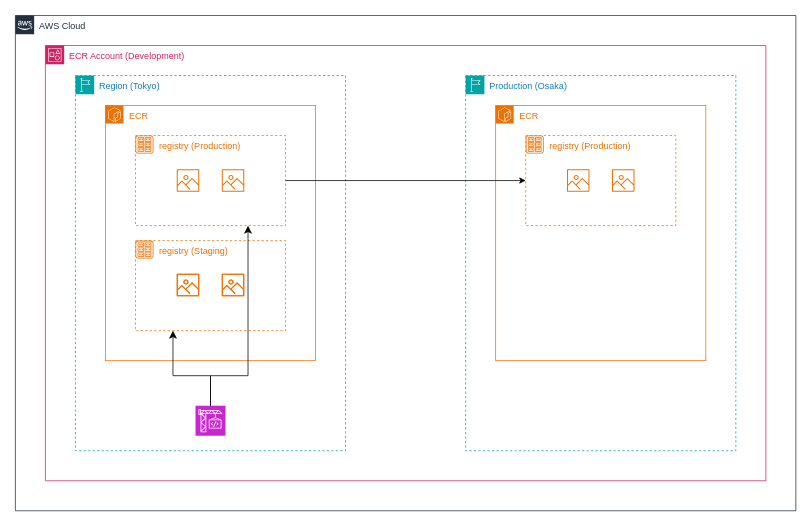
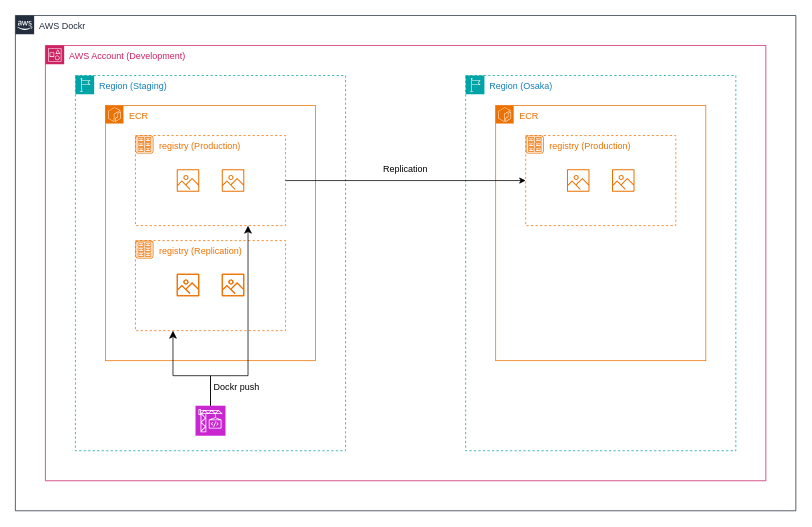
- <mxCell id="2" value="AWS Cloud" style="points=[[0,0],[0.25,0],[0.5,0],[0.75,0],[1,0],[1,0.25],[1,0.5],[1,0.75],[1,1],[0.75,1],[0.5,1],[0.25,1],[0,1],[0,0.75],[0,0.5],[0,0.25]];outlineConnect=0;gradientColor=none;html=1;whiteSpace=wrap;fontSize=12;fontStyle=0;shape=mxgraph.aws4.group;grIcon=mxgraph.aws4.group_aws_cloud_alt;strokeColor=#232F3E;fillColor=none;verticalAlign=top;align=left;spacingLeft=30;fontColor=#232F3E;dashed=0;labelBackgroundColor=#ffffff;container=1;pointerEvents=0;collapsible=0;recursiveResize=0;" parent="1" vertex="1"><mxGeometry x="20" y="20" width="1040" height="660" as="geometry" /></mxCell>
+ <mxCell id="2" value="AWS Dockr" style="points=[[0,0],[0.25,0],[0.5,0],[0.75,0],[1,0],[1,0.25],[1,0.5],[1,0.75],[1,1],[0.75,1],[0.5,1],[0.25,1],[0,1],[0,0.75],[0,0.5],[0,0.25]];outlineConnect=0;gradientColor=none;html=1;whiteSpace=wrap;fontSize=12;fontStyle=0;shape=mxgraph.aws4.group;grIcon=mxgraph.aws4.group_aws_cloud_alt;strokeColor=#232F3E;fillColor=none;verticalAlign=top;align=left;spacingLeft=30;fontColor=#232F3E;dashed=0;labelBackgroundColor=#ffffff;container=1;pointerEvents=0;collapsible=0;recursiveResize=0;" parent="1" vertex="1"><mxGeometry x="20" y="20" width="1040" height="660" as="geometry" /></mxCell>
- <mxCell id="3" value="ECR Account (Development)" style="points=[[0,0],[0.25,0],[0.5,0],[0.75,0],[1,0],[1,0.25],[1,0.5],[1,0.75],[1,1],[0.75,1],[0.5,1],[0.25,1],[0,1],[0,0.75],[0,0.5],[0,0.25]];outlineConnect=0;gradientColor=none;whiteSpace=wrap;fontSize=12;fontStyle=0;container=1;pointerEvents=0;collapsible=0;recursiveResize=0;shape=mxgraph.aws4.group;grIcon=mxgraph.aws4.group_account;strokeColor=#CD2264;fillColor=none;verticalAlign=top;align=left;spacingLeft=30;fontColor=#CD2264;dashed=0;html=1;" vertex="1" parent="2"><mxGeometry x="40" y="40" width="960" height="580" as="geometry" /></mxCell>
+ <mxCell id="3" value="AWS Account (Development)" style="points=[[0,0],[0.25,0],[0.5,0],[0.75,0],[1,0],[1,0.25],[1,0.5],[1,0.75],[1,1],[0.75,1],[0.5,1],[0.25,1],[0,1],[0,0.75],[0,0.5],[0,0.25]];outlineConnect=0;gradientColor=none;whiteSpace=wrap;fontSize=12;fontStyle=0;container=1;pointerEvents=0;collapsible=0;recursiveResize=0;shape=mxgraph.aws4.group;grIcon=mxgraph.aws4.group_account;strokeColor=#CD2264;fillColor=none;verticalAlign=top;align=left;spacingLeft=30;fontColor=#CD2264;dashed=0;html=1;" vertex="1" parent="2"><mxGeometry x="40" y="40" width="960" height="580" as="geometry" /></mxCell>
- <mxCell id="4" value="Region (Tokyo)" style="points=[[0,0],[0.25,0],[0.5,0],[0.75,0],[1,0],[1,0.25],[1,0.5],[1,0.75],[1,1],[0.75,1],[0.5,1],[0.25,1],[0,1],[0,0.75],[0,0.5],[0,0.25]];outlineConnect=0;gradientColor=none;html=1;whiteSpace=wrap;fontSize=12;fontStyle=0;container=1;pointerEvents=0;collapsible=0;recursiveResize=0;shape=mxgraph.aws4.group;grIcon=mxgraph.aws4.group_region;strokeColor=#00A4A6;fillColor=none;verticalAlign=top;align=left;spacingLeft=30;fontColor=#147EBA;dashed=1;" vertex="1" parent="3"><mxGeometry x="40" y="40" width="360" height="500" as="geometry" /></mxCell>
+ <mxCell id="4" value="Region (Staging)" style="points=[[0,0],[0.25,0],[0.5,0],[0.75,0],[1,0],[1,0.25],[1,0.5],[1,0.75],[1,1],[0.75,1],[0.5,1],[0.25,1],[0,1],[0,0.75],[0,0.5],[0,0.25]];outlineConnect=0;gradientColor=none;html=1;whiteSpace=wrap;fontSize=12;fontStyle=0;container=1;pointerEvents=0;collapsible=0;recursiveResize=0;shape=mxgraph.aws4.group;grIcon=mxgraph.aws4.group_region;strokeColor=#00A4A6;fillColor=none;verticalAlign=top;align=left;spacingLeft=30;fontColor=#147EBA;dashed=1;" vertex="1" parent="3"><mxGeometry x="40" y="40" width="360" height="500" as="geometry" /></mxCell>
- <mxCell id="23" value="Production (Osaka)" style="points=[[0,0],[0.25,0],[0.5,0],[0.75,0],[1,0],[1,0.25],[1,0.5],[1,0.75],[1,1],[0.75,1],[0.5,1],[0.25,1],[0,1],[0,0.75],[0,0.5],[0,0.25]];outlineConnect=0;gradientColor=none;html=1;whiteSpace=wrap;fontSize=12;fontStyle=0;container=1;pointerEvents=0;collapsible=0;recursiveResize=0;shape=mxgraph.aws4.group;grIcon=mxgraph.aws4.group_region;strokeColor=#00A4A6;fillColor=none;verticalAlign=top;align=left;spacingLeft=30;fontColor=#147EBA;dashed=1;" vertex="1" parent="3"><mxGeometry x="560" y="40" width="360" height="500" as="geometry" /></mxCell>
+ <mxCell id="23" value="Region (Osaka)" style="points=[[0,0],[0.25,0],[0.5,0],[0.75,0],[1,0],[1,0.25],[1,0.5],[1,0.75],[1,1],[0.75,1],[0.5,1],[0.25,1],[0,1],[0,0.75],[0,0.5],[0,0.25]];outlineConnect=0;gradientColor=none;html=1;whiteSpace=wrap;fontSize=12;fontStyle=0;container=1;pointerEvents=0;collapsible=0;recursiveResize=0;shape=mxgraph.aws4.group;grIcon=mxgraph.aws4.group_region;strokeColor=#00A4A6;fillColor=none;verticalAlign=top;align=left;spacingLeft=30;fontColor=#147EBA;dashed=1;" vertex="1" parent="3"><mxGeometry x="560" y="40" width="360" height="500" as="geometry" /></mxCell>
+ <mxCell id="33" value="Replication" style="text;html=1;align=center;verticalAlign=middle;whiteSpace=wrap;rounded=0;" vertex="1" parent="3"><mxGeometry x="450" y="150" width="60" height="30" as="geometry" /></mxCell>
- <mxCell id="6" value="registry (Staging)" style="rounded=0;whiteSpace=wrap;html=1;fontColor=#ED7100;strokeColor=#ED7100;dashed=1;labelPosition=center;verticalLabelPosition=middle;align=left;verticalAlign=top;spacingLeft=30;" vertex="1" parent="4"><mxGeometry x="80" y="220" width="200" height="120" as="geometry" /></mxCell>
+ <mxCell id="6" value="registry (Replication)" style="rounded=0;whiteSpace=wrap;html=1;fontColor=#ED7100;strokeColor=#ED7100;dashed=1;labelPosition=center;verticalLabelPosition=middle;align=left;verticalAlign=top;spacingLeft=30;" vertex="1" parent="4"><mxGeometry x="80" y="220" width="200" height="120" as="geometry" /></mxCell>
+ <mxCell id="22" value="Dockr push" style="text;html=1;align=center;verticalAlign=middle;whiteSpace=wrap;rounded=0;" vertex="1" parent="4"><mxGeometry x="165" y="400" width="100" height="30" as="geometry" /></mxCell>
